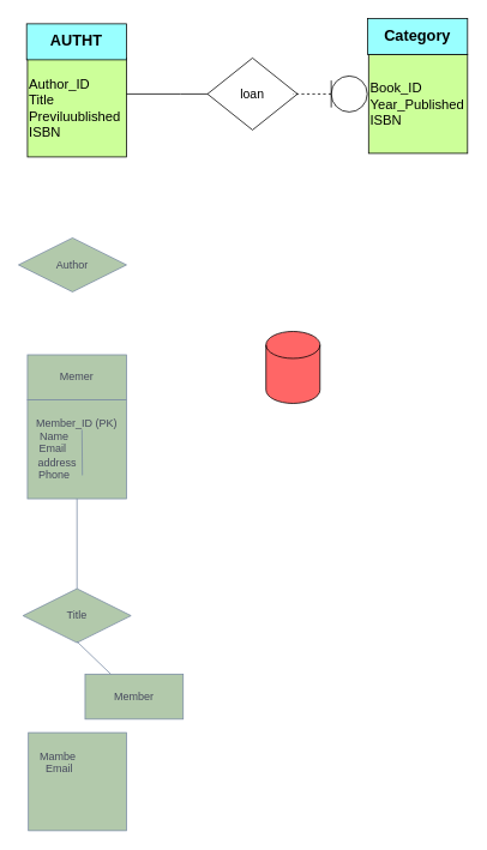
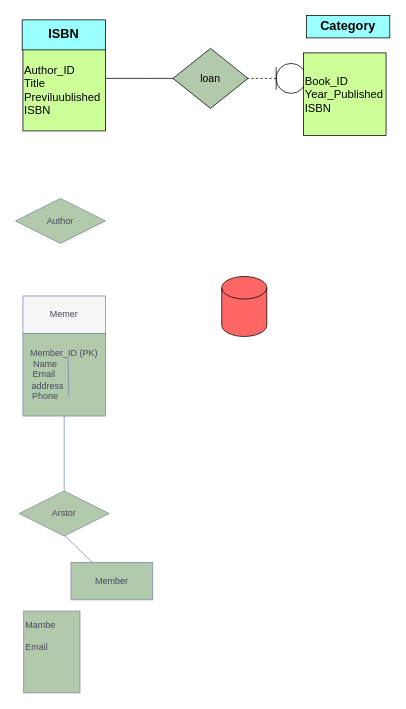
- <mxCell id="8" value="&lt;span style=&quot;font-size: 17px;&quot;&gt;&lt;b&gt;Category&lt;/b&gt;&lt;/span&gt;" style="rounded=0;whiteSpace=wrap;html=1;fillColor=#99FFFF;" parent="1" vertex="1"><mxGeometry x="408" y="20" width="111" height="40" as="geometry" /></mxCell>
+ <mxCell id="8" value="&lt;span style=&quot;font-size: 17px;&quot;&gt;&lt;b&gt;Category&lt;/b&gt;&lt;/span&gt;" style="rounded=0;whiteSpace=wrap;html=1;fillColor=#99FFFF;" parent="1" vertex="1"><mxGeometry x="408" y="20" width="111" height="30" as="geometry" /></mxCell>
- <mxCell id="4" value="&lt;b&gt;&lt;font style=&quot;font-size: 17px;&quot;&gt;AUTHT&lt;/font&gt;&lt;/b&gt;" style="rounded=0;whiteSpace=wrap;html=1;fillColor=#99FFFF;" parent="1" vertex="1"><mxGeometry x="29" y="26" width="111" height="40" as="geometry" /></mxCell>
+ <mxCell id="4" value="&lt;b&gt;&lt;font style=&quot;font-size: 17px;&quot;&gt;ISBN&lt;/font&gt;&lt;/b&gt;" style="rounded=0;whiteSpace=wrap;html=1;fillColor=#99FFFF;" parent="1" vertex="1"><mxGeometry x="29" y="26" width="111" height="40" as="geometry" /></mxCell>
- <mxCell id="2" value="&lt;font style=&quot;font-size: 14px;&quot;&gt;loan&lt;/font&gt;" style="rhombus;whiteSpace=wrap;html=1;" parent="1" vertex="1"><mxGeometry x="230" y="64" width="100" height="80" as="geometry" /></mxCell>
+ <mxCell id="2" value="&lt;font style=&quot;font-size: 14px;&quot;&gt;loan&lt;/font&gt;" style="rhombus;whiteSpace=wrap;html=1;fillColor=#b2c9ab;" parent="1" vertex="1"><mxGeometry x="230" y="64" width="100" height="80" as="geometry" /></mxCell>
- <mxCell id="7" value="&lt;span style=&quot;font-size: 15px;&quot;&gt;Book_ID&lt;/span&gt;&lt;div&gt;&lt;span style=&quot;font-size: 15px;&quot;&gt;Year_Published&lt;/span&gt;&lt;/div&gt;&lt;div&gt;&lt;span style=&quot;font-size: 15px;&quot;&gt;ISBN&lt;/span&gt;&lt;/div&gt;" style="whiteSpace=wrap;html=1;aspect=fixed;align=left;fillColor=#CCFF99;" parent="1" vertex="1"><mxGeometry x="409" y="60" width="110" height="110" as="geometry" /></mxCell>
+ <mxCell id="7" value="&lt;span style=&quot;font-size: 15px;&quot;&gt;Book_ID&lt;/span&gt;&lt;div&gt;&lt;span style=&quot;font-size: 15px;&quot;&gt;Year_Published&lt;/span&gt;&lt;/div&gt;&lt;div&gt;&lt;span style=&quot;font-size: 15px;&quot;&gt;ISBN&lt;/span&gt;&lt;/div&gt;" style="whiteSpace=wrap;html=1;aspect=fixed;align=left;fillColor=#CCFF99;" parent="1" vertex="1"><mxGeometry x="404" y="70" width="110" height="110" as="geometry" /></mxCell>
- <mxCell id="18" value="Memer" style="rounded=0;whiteSpace=wrap;html=1;labelBackgroundColor=none;fillColor=#B2C9AB;strokeColor=#788AA3;fontColor=#46495D;" vertex="1" parent="1"><mxGeometry x="30" y="394" width="110" height="50" as="geometry" /></mxCell>
+ <mxCell id="18" value="Memer" style="rounded=0;whiteSpace=wrap;html=1;labelBackgroundColor=none;fillColor=#f5f5f5;strokeColor=#788AA3;fontColor=#46495D;" vertex="1" parent="1"><mxGeometry x="30" y="394" width="110" height="50" as="geometry" /></mxCell>
- <mxCell id="15" value="Title" style="shape=rhombus;perimeter=rhombusPerimeter;whiteSpace=wrap;html=1;align=center;labelBackgroundColor=none;fillColor=#B2C9AB;strokeColor=#788AA3;fontColor=#46495D;" vertex="1" parent="1"><mxGeometry x="25" y="654" width="120" height="60" as="geometry" /></mxCell>
+ <mxCell id="15" value="Arstor" style="shape=rhombus;perimeter=rhombusPerimeter;whiteSpace=wrap;html=1;align=center;labelBackgroundColor=none;fillColor=#B2C9AB;strokeColor=#788AA3;fontColor=#46495D;" vertex="1" parent="1"><mxGeometry x="25" y="654" width="120" height="60" as="geometry" /></mxCell>
- <mxCell id="12" value="Mambe&amp;nbsp; &amp;nbsp; &amp;nbsp; &amp;nbsp; &amp;nbsp; &amp;nbsp; &amp;nbsp;&lt;div&gt;Email&amp;nbsp; &amp;nbsp; &amp;nbsp; &amp;nbsp; &amp;nbsp; &amp;nbsp;&amp;nbsp;&lt;/div&gt;&lt;div&gt;&amp;nbsp; &amp;nbsp;&amp;nbsp;&lt;/div&gt;&lt;div&gt;&amp;nbsp; &amp;nbsp;&amp;nbsp;&lt;/div&gt;&lt;div&gt;&amp;nbsp;&amp;nbsp; &amp;nbsp; &amp;nbsp;&lt;/div&gt;" style="whiteSpace=wrap;html=1;aspect=fixed;labelBackgroundColor=none;fillColor=#B2C9AB;strokeColor=#788AA3;fontColor=#46495D;" vertex="1" parent="1"><mxGeometry x="31" y="814" width="109" height="109" as="geometry" /></mxCell>
+ <mxCell id="12" value="Mambe&amp;nbsp; &amp;nbsp; &amp;nbsp; &amp;nbsp; &amp;nbsp; &amp;nbsp; &amp;nbsp;&lt;div&gt;Email&amp;nbsp; &amp;nbsp; &amp;nbsp; &amp;nbsp; &amp;nbsp; &amp;nbsp;&amp;nbsp;&lt;/div&gt;&lt;div&gt;&amp;nbsp; &amp;nbsp;&amp;nbsp;&lt;/div&gt;&lt;div&gt;&amp;nbsp; &amp;nbsp;&amp;nbsp;&lt;/div&gt;&lt;div&gt;&amp;nbsp;&amp;nbsp; &amp;nbsp; &amp;nbsp;&lt;/div&gt;" style="whiteSpace=wrap;html=1;aspect=fixed;labelBackgroundColor=none;fillColor=#B2C9AB;strokeColor=#788AA3;fontColor=#46495D;" vertex="1" parent="1"><mxGeometry x="31" y="814" width="75" height="109" as="geometry" /></mxCell>
